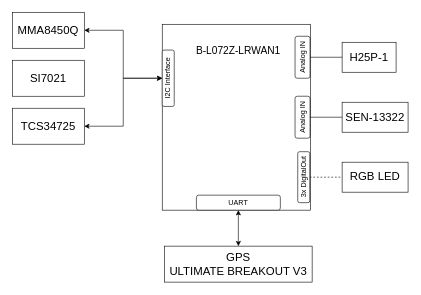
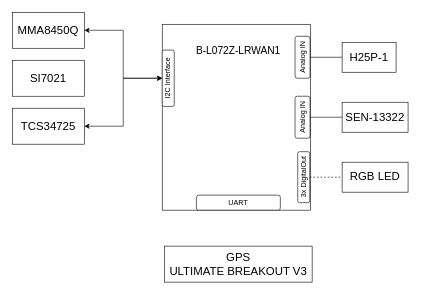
- <mxCell id="9" style="edgeStyle=orthogonalEdgeStyle;rounded=0;orthogonalLoop=1;jettySize=auto;html=1;entryX=0.5;entryY=1;entryDx=0;entryDy=0;startArrow=classic;startFill=1;labelBackgroundColor=none;fontColor=default;" edge="1" parent="1" source="10" target="15"><mxGeometry relative="1" as="geometry" /></mxCell>
